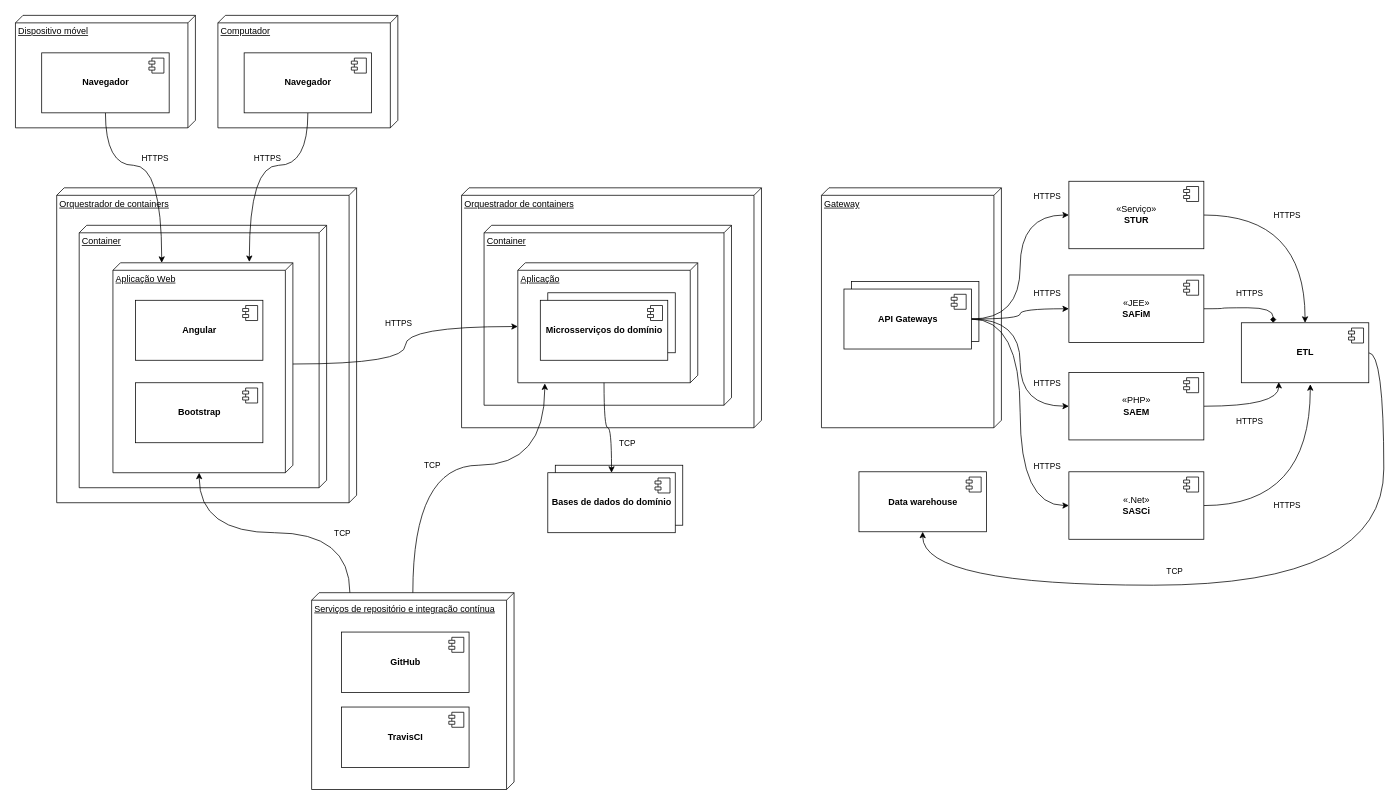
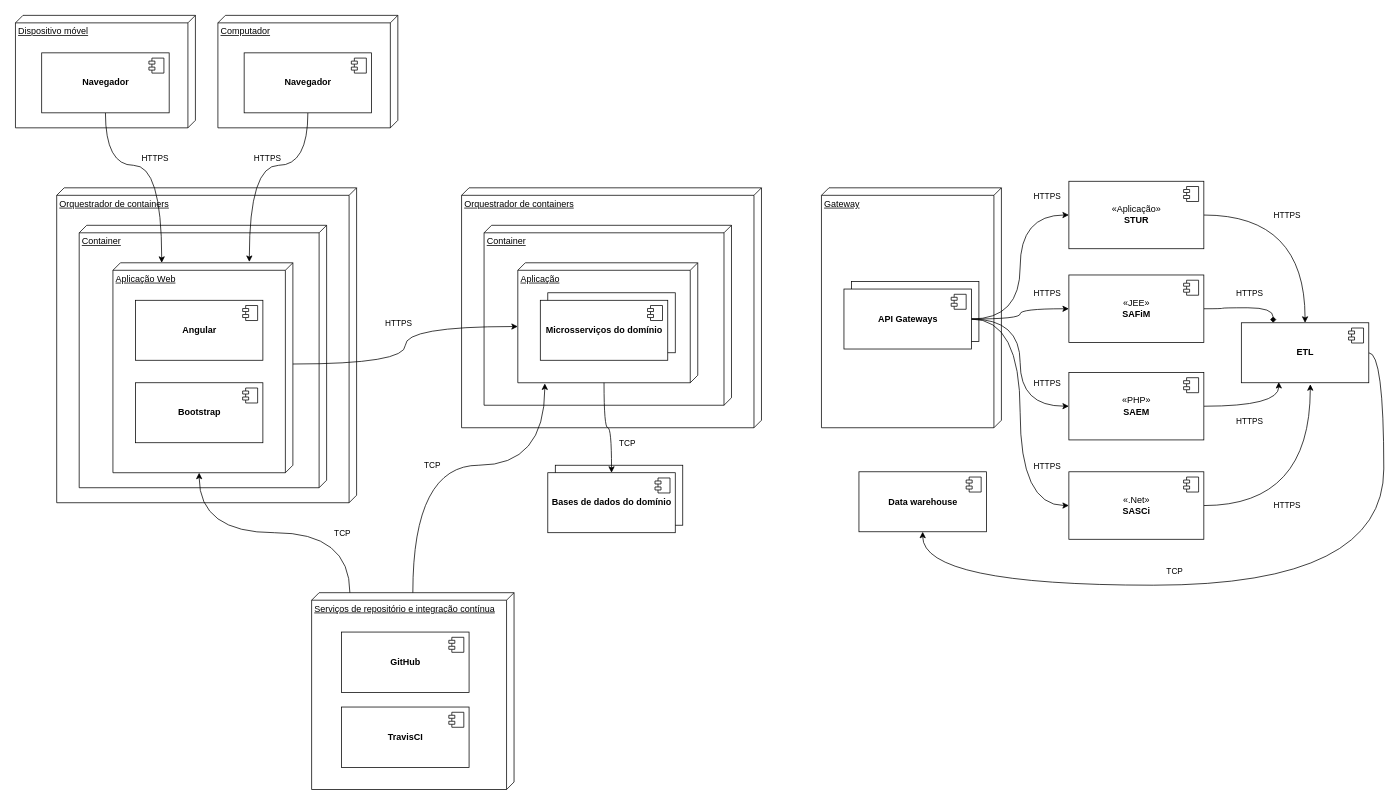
- <mxCell id="48" value="«Serviço»&lt;br&gt;&lt;b&gt;STUR&lt;/b&gt;" style="html=1;dropTarget=0;" vertex="1" parent="1"><mxGeometry x="1425" y="241.25" width="180" height="90" as="geometry" /></mxCell>
+ <mxCell id="48" value="«Aplicação»&lt;br&gt;&lt;b&gt;STUR&lt;/b&gt;" style="html=1;dropTarget=0;" vertex="1" parent="1"><mxGeometry x="1425" y="241.25" width="180" height="90" as="geometry" /></mxCell>
